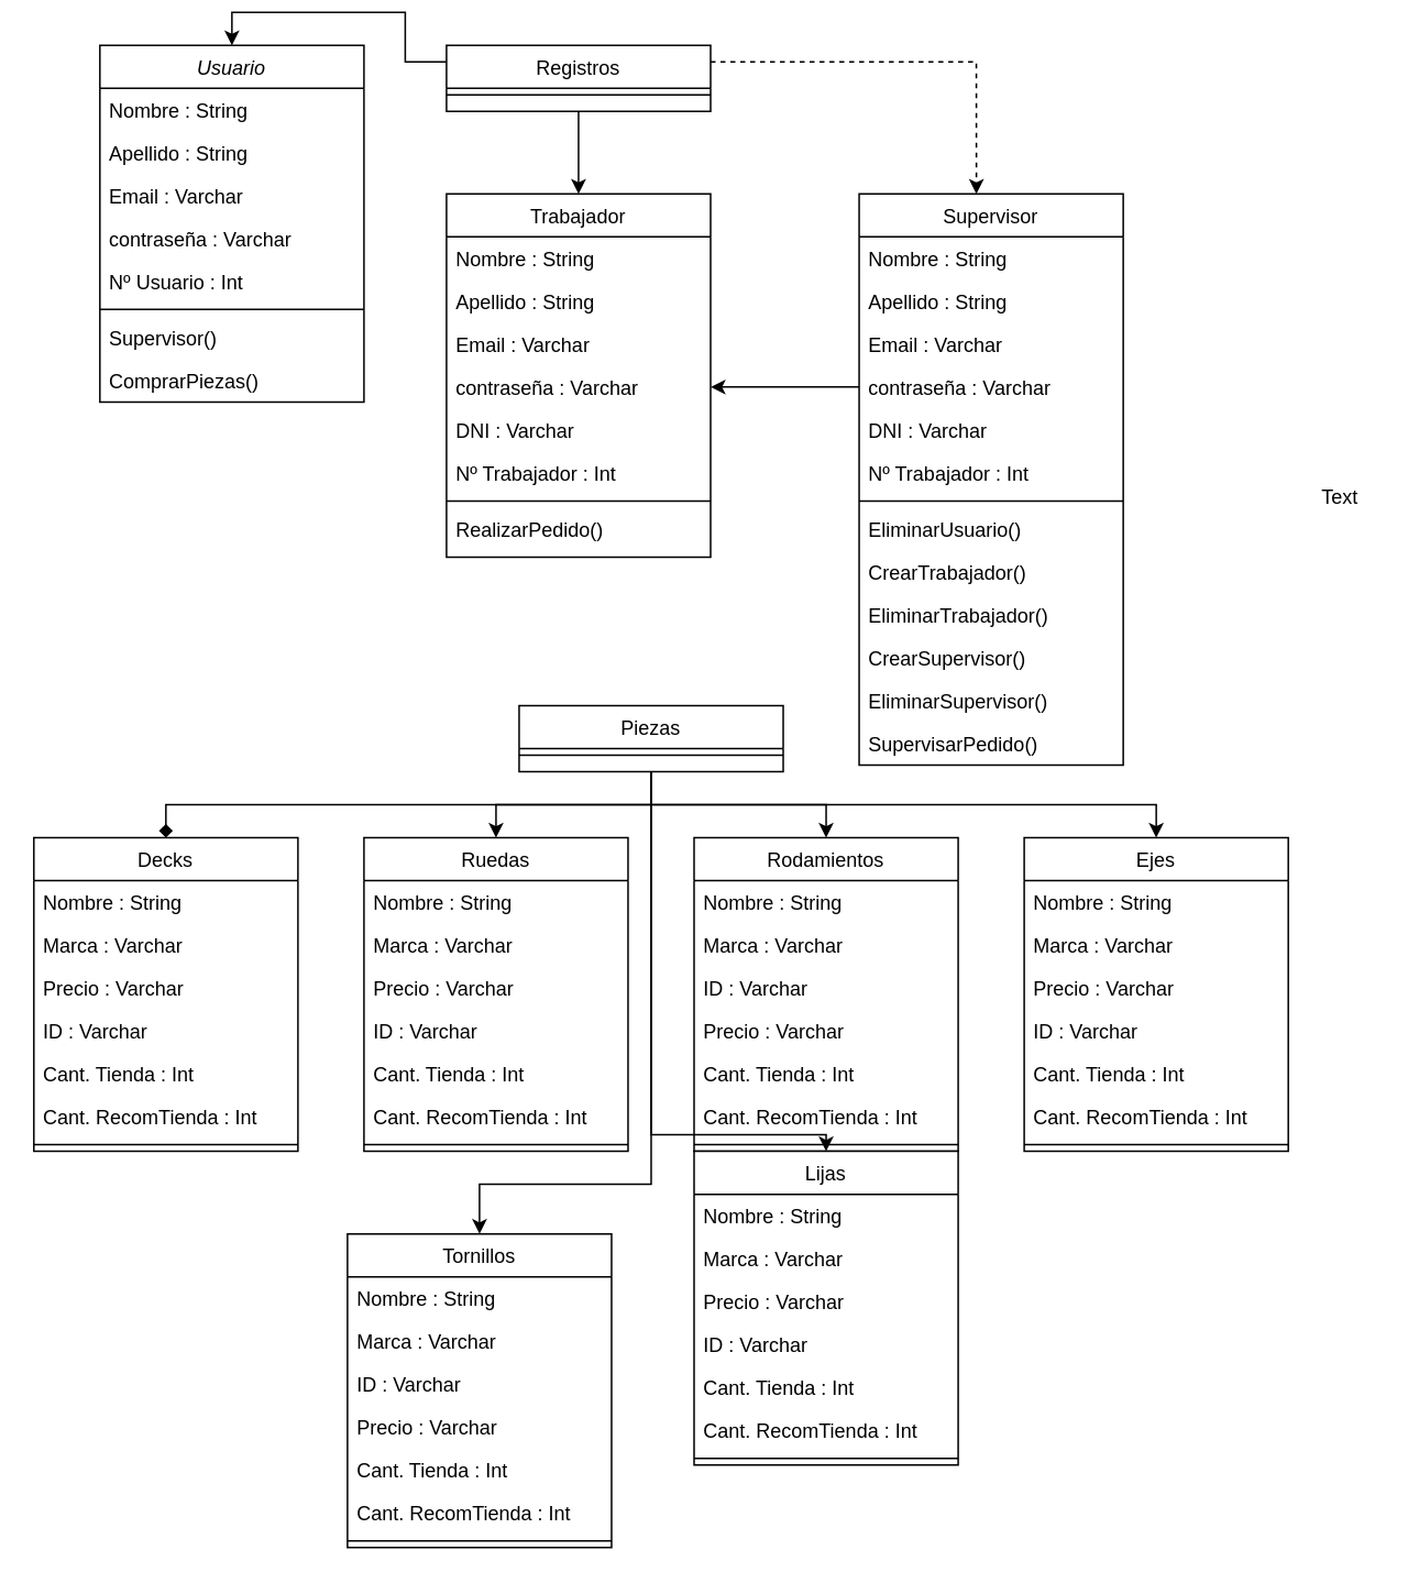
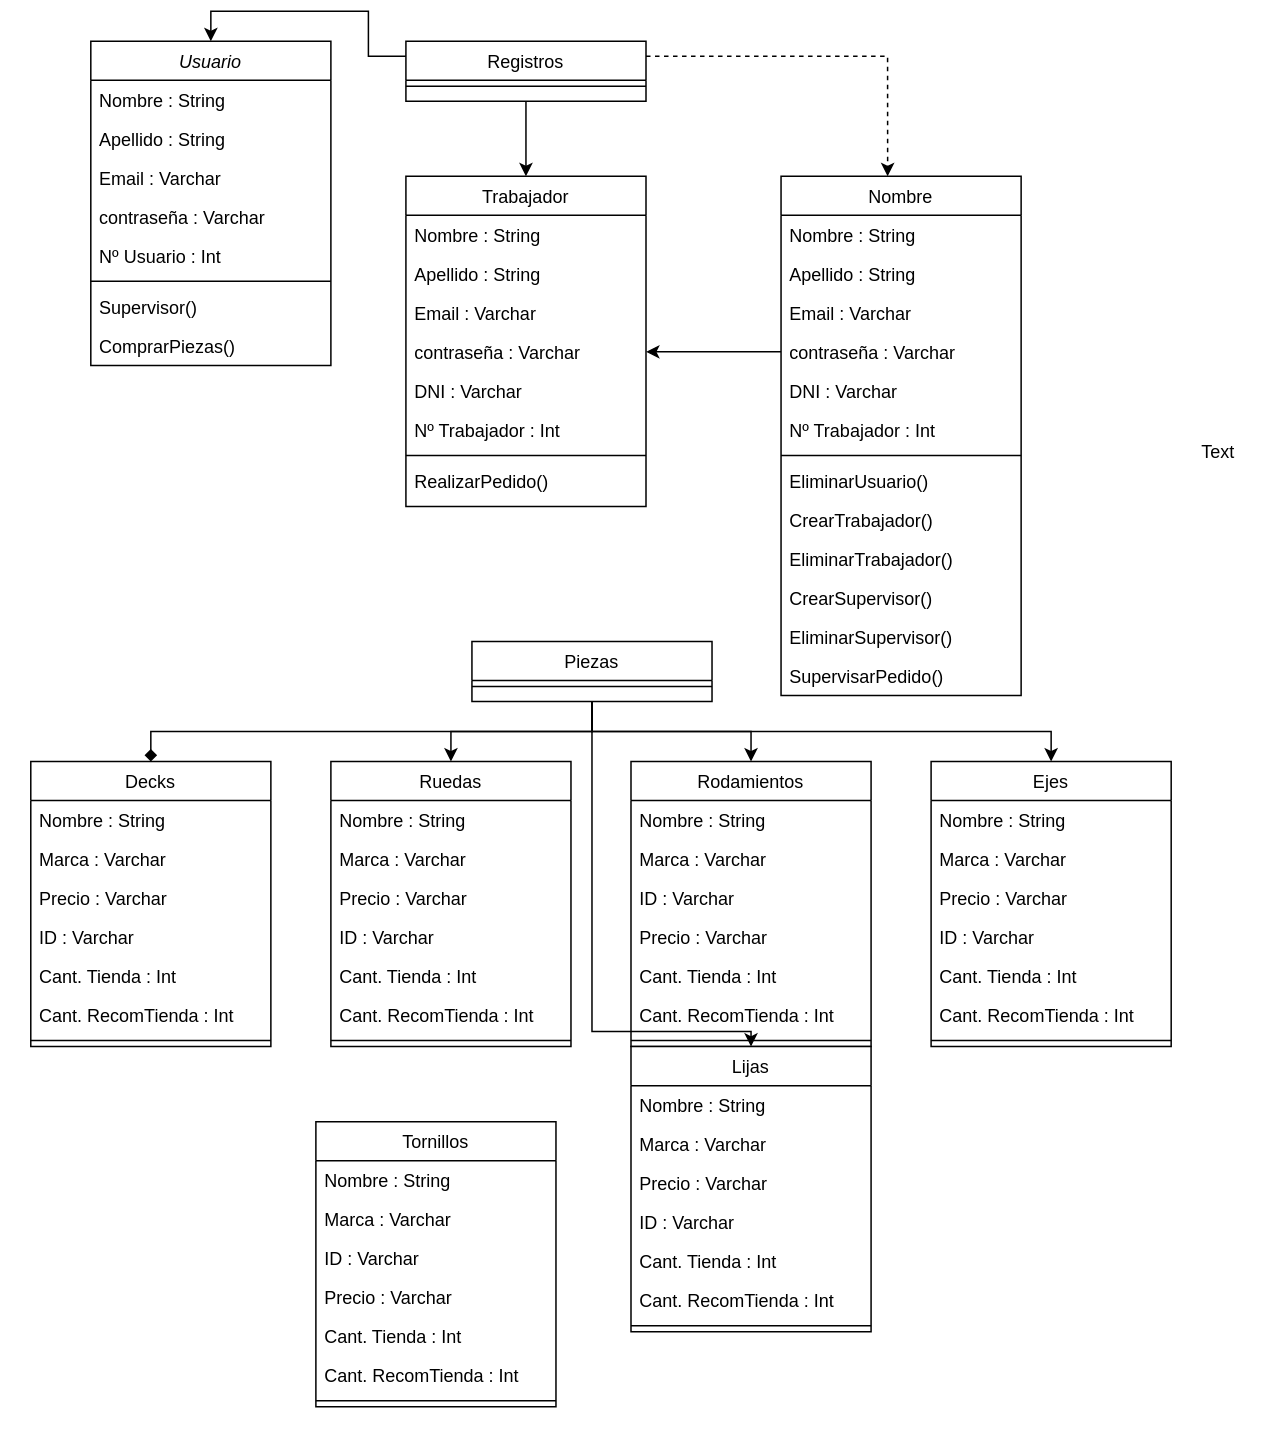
- <mxCell id="25" value="Supervisor" style="swimlane;fontStyle=0;align=center;verticalAlign=top;childLayout=stackLayout;horizontal=1;startSize=26;horizontalStack=0;resizeParent=1;resizeLast=0;collapsible=1;marginBottom=0;rounded=0;shadow=0;strokeWidth=1;" parent="1" vertex="1"><mxGeometry x="520" y="110" width="160" height="346" as="geometry"><mxRectangle x="550" y="140" width="160" height="26" as="alternateBounds" /></mxGeometry></mxCell>
+ <mxCell id="25" value="Nombre" style="swimlane;fontStyle=0;align=center;verticalAlign=top;childLayout=stackLayout;horizontal=1;startSize=26;horizontalStack=0;resizeParent=1;resizeLast=0;collapsible=1;marginBottom=0;rounded=0;shadow=0;strokeWidth=1;" parent="1" vertex="1"><mxGeometry x="520" y="110" width="160" height="346" as="geometry"><mxRectangle x="550" y="140" width="160" height="26" as="alternateBounds" /></mxGeometry></mxCell>
- <mxCell id="44" style="edgeStyle=orthogonalEdgeStyle;rounded=0;orthogonalLoop=1;jettySize=auto;html=1;exitX=0.5;exitY=1;exitDx=0;exitDy=0;entryX=0.5;entryY=0;entryDx=0;entryDy=0;" parent="1" source="70" target="62" edge="1"><mxGeometry relative="1" as="geometry"><mxPoint x="390" y="710" as="targetPoint" /><Array as="points"><mxPoint x="394" y="710" /><mxPoint x="290" y="710" /></Array></mxGeometry></mxCell>
